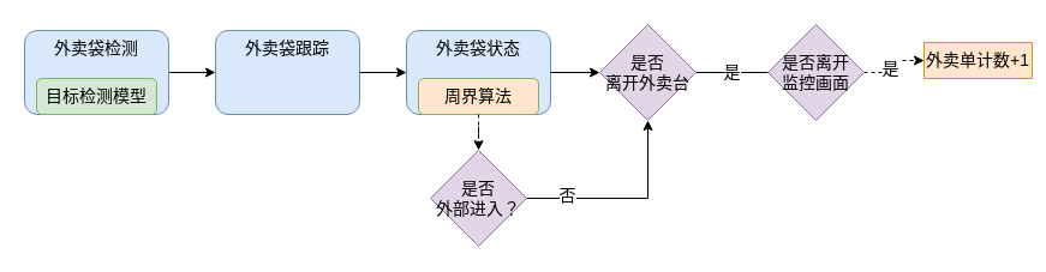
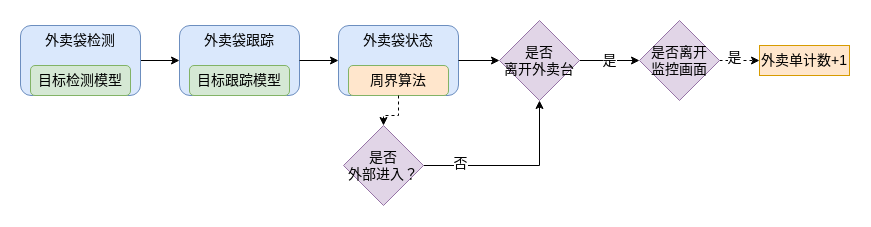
- <mxCell id="21" value="外卖单计数+1" style="whiteSpace=wrap;html=1;fillColor=#ffe6cc;strokeColor=#d79b00;fontSize=14;" vertex="1" parent="1"><mxGeometry x="769" y="35" width="90" height="30" as="geometry" /></mxCell>
+ <mxCell id="21" value="外卖单计数+1" style="whiteSpace=wrap;html=1;fillColor=#ffe6cc;strokeColor=#d79b00;fontSize=14;" vertex="1" parent="1"><mxGeometry x="759" y="45" width="90" height="30" as="geometry" /></mxCell>
- <mxCell id="4" value="是" style="edgeStyle=orthogonalEdgeStyle;rounded=0;orthogonalLoop=1;jettySize=auto;html=1;fontSize=14;endArrow=none;" edge="1" parent="1" source="5" target="20"><mxGeometry relative="1" as="geometry" /></mxCell>
+ <mxCell id="4" value="是" style="edgeStyle=orthogonalEdgeStyle;rounded=0;orthogonalLoop=1;jettySize=auto;html=1;fontSize=14;" edge="1" parent="1" source="5" target="20"><mxGeometry relative="1" as="geometry" /></mxCell>
+ <mxCell id="10" value="目标跟踪模型" style="rounded=1;whiteSpace=wrap;html=1;fillColor=#d5e8d4;strokeColor=#82b366;fontSize=14;" vertex="1" parent="8"><mxGeometry x="10" y="40" width="100" height="30" as="geometry" /></mxCell>
- <mxCell id="24" value="是否&lt;br style=&quot;font-size: 14px;&quot;&gt;外部进入？" style="rhombus;whiteSpace=wrap;html=1;fillColor=#e1d5e7;strokeColor=#9673a6;fontSize=14;" vertex="1" parent="1"><mxGeometry x="358" y="125" width="80" height="80" as="geometry" /></mxCell>
+ <mxCell id="24" value="是否&lt;br style=&quot;font-size: 14px;&quot;&gt;外部进入？" style="rhombus;whiteSpace=wrap;html=1;fillColor=#e1d5e7;strokeColor=#9673a6;fontSize=14;" vertex="1" parent="1"><mxGeometry x="343" y="125" width="80" height="80" as="geometry" /></mxCell>
